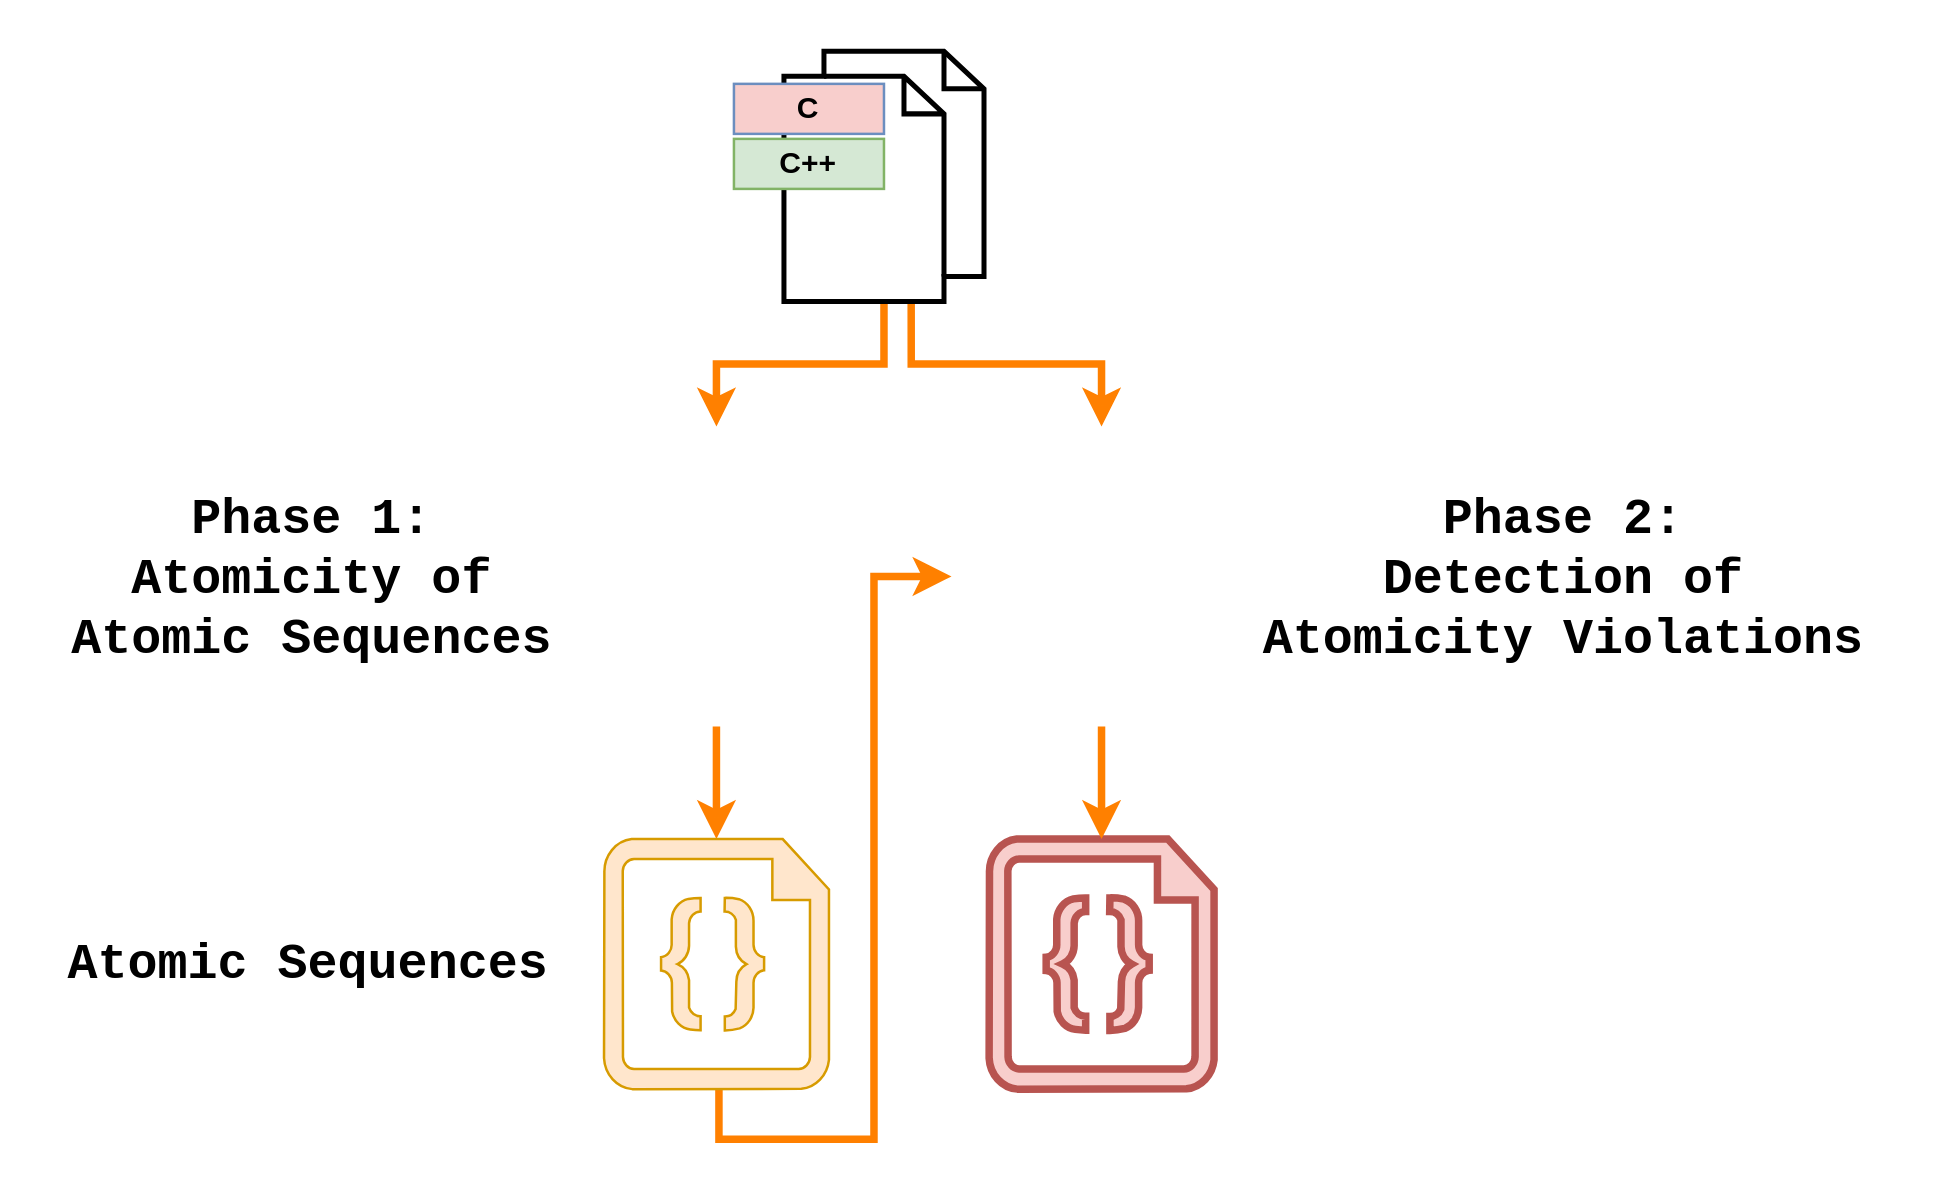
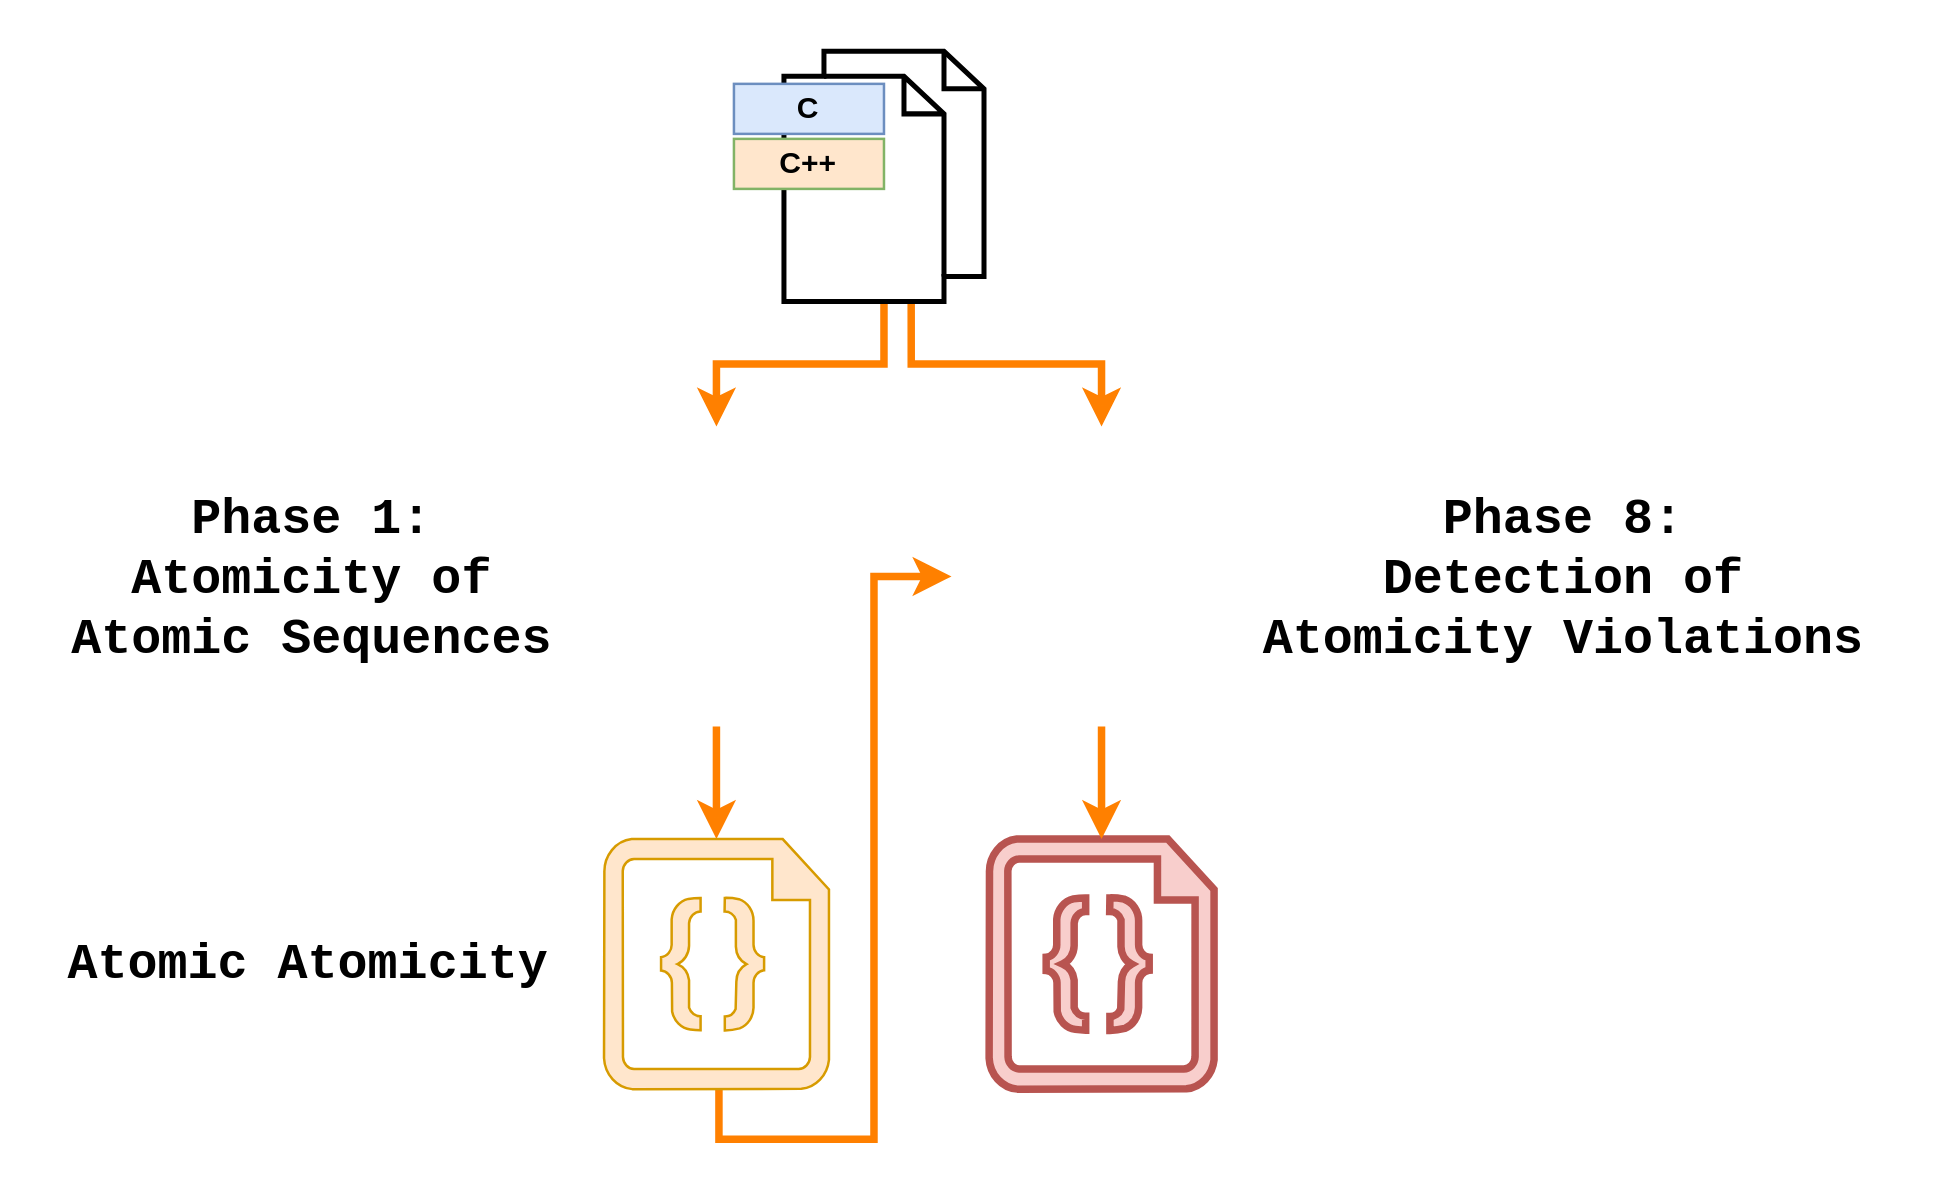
- <mxCell id="12" value="C" style="rounded=0;whiteSpace=wrap;html=1;fillColor=#f8cecc;strokeColor=#6c8ebf;fontStyle=1;" parent="1" vertex="1"><mxGeometry x="293" y="33" width="60" height="20" as="geometry" /></mxCell>
+ <mxCell id="12" value="C" style="rounded=0;whiteSpace=wrap;html=1;fillColor=#dae8fc;strokeColor=#6c8ebf;fontStyle=1" parent="1" vertex="1"><mxGeometry x="293" y="33" width="60" height="20" as="geometry" /></mxCell>
- <mxCell id="11" value="C++" style="rounded=0;whiteSpace=wrap;html=1;fillColor=#d5e8d4;strokeColor=#82b366;fontStyle=1" parent="1" vertex="1"><mxGeometry x="293" y="55" width="60" height="20" as="geometry" /></mxCell>
+ <mxCell id="11" value="C++" style="rounded=0;whiteSpace=wrap;html=1;fillColor=#ffe6cc;strokeColor=#82b366;fontStyle=1;" parent="1" vertex="1"><mxGeometry x="293" y="55" width="60" height="20" as="geometry" /></mxCell>
- <mxCell id="8" value="Phase 2:&lt;br&gt;Detection of Atomicity Violations&lt;br&gt;" style="text;html=1;strokeColor=none;fillColor=none;align=center;verticalAlign=middle;whiteSpace=wrap;rounded=0;fontSize=20;fontFamily=Courier New;fontStyle=1" parent="1" vertex="1"><mxGeometry x="499" y="202" width="252" height="57" as="geometry" /></mxCell>
+ <mxCell id="8" value="Phase 8:&lt;br&gt;Detection of Atomicity Violations&lt;br&gt;" style="text;html=1;strokeColor=none;fillColor=none;align=center;verticalAlign=middle;whiteSpace=wrap;rounded=0;fontSize=20;fontFamily=Courier New;fontStyle=1" parent="1" vertex="1"><mxGeometry x="499" y="202" width="252" height="57" as="geometry" /></mxCell>
- <mxCell id="6" value="Atomic Sequences" style="text;html=1;strokeColor=none;fillColor=none;align=center;verticalAlign=middle;whiteSpace=wrap;rounded=0;fontSize=20;fontFamily=Courier New;fontStyle=1" parent="1" vertex="1"><mxGeometry x="20" y="375" width="206" height="20" as="geometry" /></mxCell>
+ <mxCell id="6" value="Atomic Atomicity" style="text;html=1;strokeColor=none;fillColor=none;align=center;verticalAlign=middle;whiteSpace=wrap;rounded=0;fontSize=20;fontFamily=Courier New;fontStyle=1" parent="1" vertex="1"><mxGeometry x="20" y="375" width="206" height="20" as="geometry" /></mxCell>
